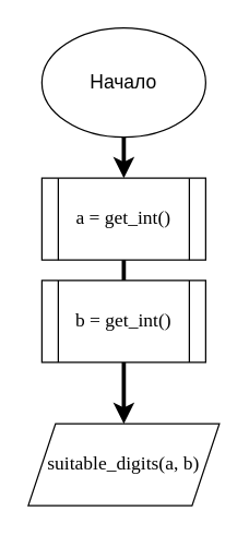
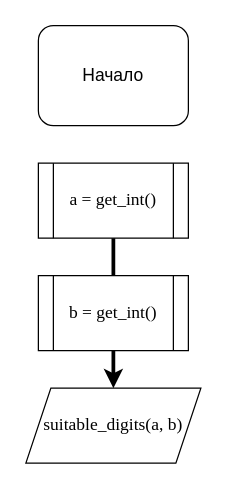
- <mxCell id="3" value="&lt;font color=&quot;#000000&quot;&gt;&lt;span style=&quot;font-size: 14px;&quot;&gt;Начало&lt;/span&gt;&lt;/font&gt;" style="ellipse;whiteSpace=wrap;html=1;fillColor=#FFFFFF;strokeColor=#000000;" vertex="1" parent="1"><mxGeometry x="30" width="120" height="80" as="geometry" y="20" /></mxCell>
+ <mxCell id="3" value="&lt;font color=&quot;#000000&quot;&gt;&lt;span style=&quot;font-size: 14px;&quot;&gt;Начало&lt;/span&gt;&lt;/font&gt;" style="whiteSpace=wrap;html=1;fillColor=#FFFFFF;strokeColor=#000000;rounded=1;" vertex="1" parent="1"><mxGeometry x="30" width="120" height="80" as="geometry" y="20" /></mxCell>
- <mxCell id="2" value="" style="edgeStyle=none;html=1;fontFamily=Times New Roman;fontSize=14;fontColor=#000000;strokeColor=#000000;strokeWidth=3;" edge="1" parent="1" source="3" target="5"><mxGeometry relative="1" as="geometry" /></mxCell>
- <mxCell id="7" value="b = get_int()" style="shape=process;whiteSpace=wrap;html=1;backgroundOutline=1;strokeColor=#000000;fontFamily=Times New Roman;fontSize=14;fontColor=#000000;fillColor=#FFFFFF;" vertex="1" parent="1"><mxGeometry x="30" y="205" width="120" height="60" as="geometry" /></mxCell>
+ <mxCell id="7" value="b = get_int()" style="shape=process;whiteSpace=wrap;html=1;backgroundOutline=1;strokeColor=#000000;fontFamily=Times New Roman;fontSize=14;fontColor=#000000;fillColor=#FFFFFF;" vertex="1" parent="1"><mxGeometry x="30" y="220" width="120" height="60" as="geometry" /></mxCell>
